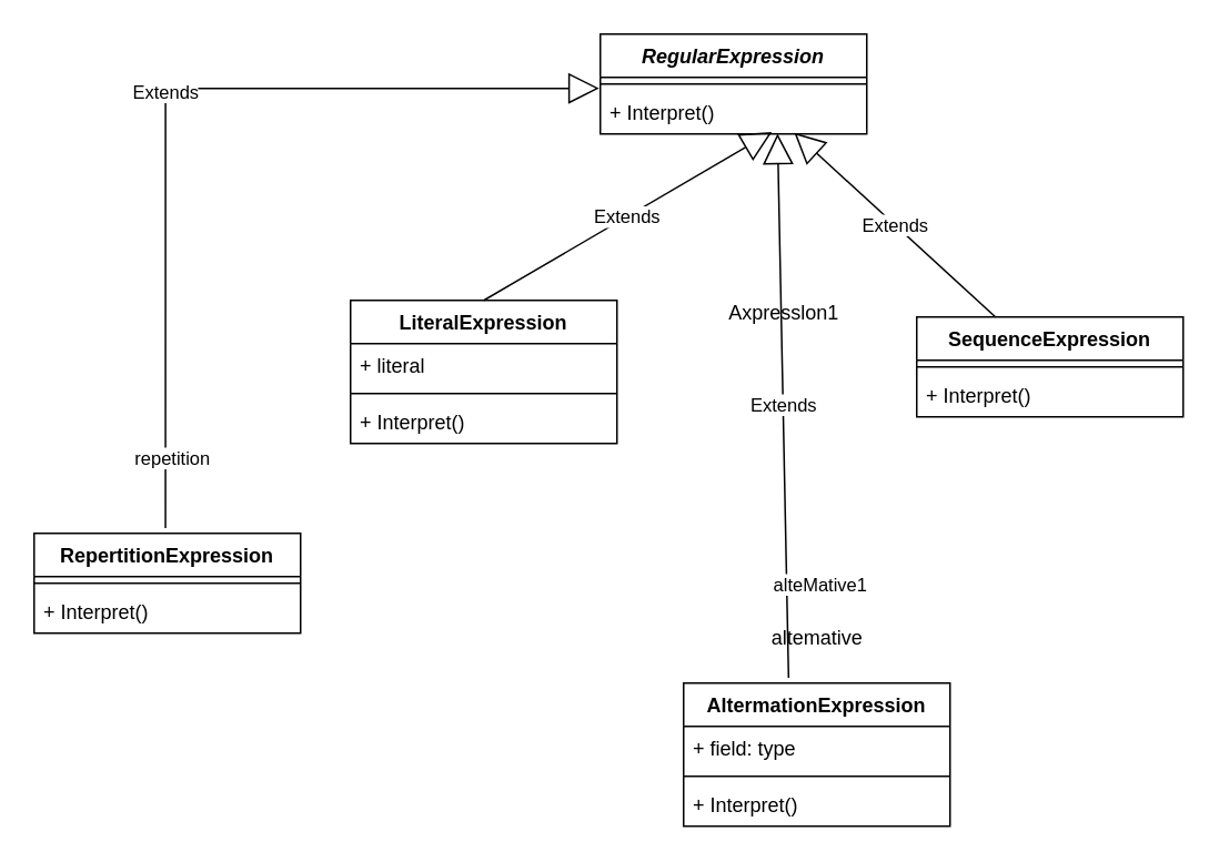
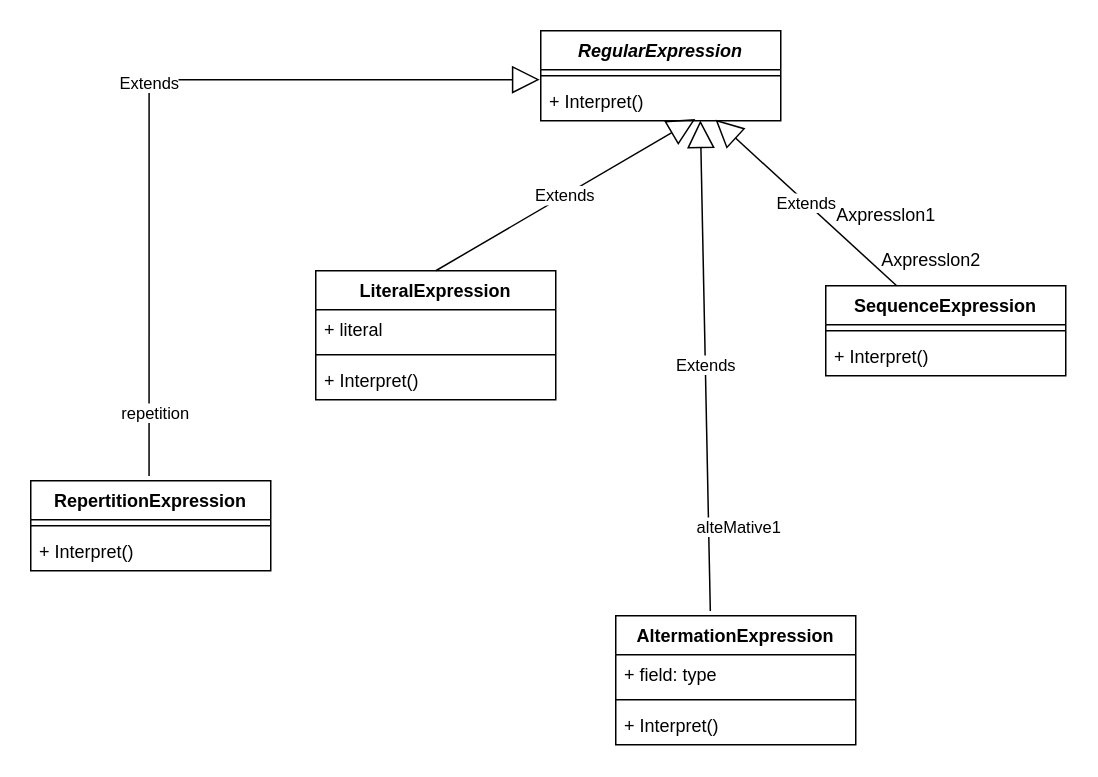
+ <mxCell id="27" value="Axpresslon2" style="text;html=1;align=center;verticalAlign=middle;resizable=0;points=[];autosize=1;strokeColor=none;fillColor=none;" vertex="1" parent="1"><mxGeometry x="575" y="158" width="90" height="30" as="geometry" /></mxCell>
- <mxCell id="26" value="Axpresslon1" style="text;html=1;align=center;verticalAlign=middle;resizable=0;points=[];autosize=1;strokeColor=none;fillColor=none;" vertex="1" parent="1"><mxGeometry x="425" y="173" width="90" height="30" as="geometry" /></mxCell>
+ <mxCell id="26" value="Axpresslon1" style="text;html=1;align=center;verticalAlign=middle;resizable=0;points=[];autosize=1;strokeColor=none;fillColor=none;" vertex="1" parent="1"><mxGeometry x="545" y="128" width="90" height="30" as="geometry" /></mxCell>
- <mxCell id="25" value="altemative" style="text;html=1;align=center;verticalAlign=middle;resizable=0;points=[];autosize=1;strokeColor=none;fillColor=none;" vertex="1" parent="1"><mxGeometry x="450" y="368" width="80" height="30" as="geometry" /></mxCell>
